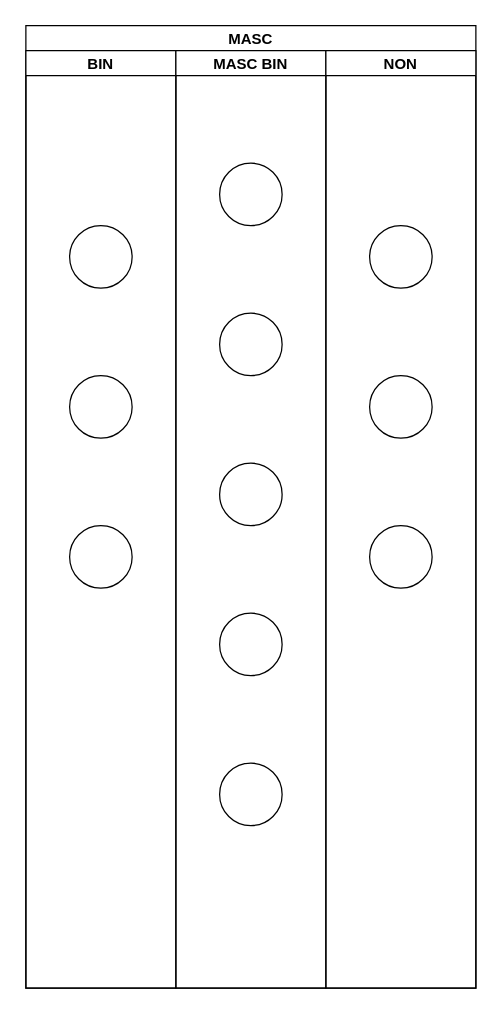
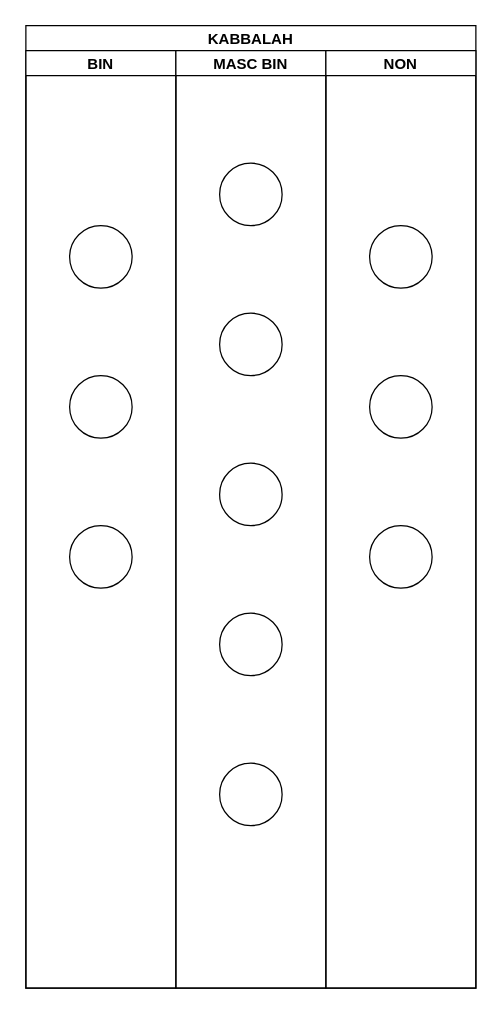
- <mxCell id="2" value="MASC" style="swimlane;childLayout=stackLayout;resizeParent=1;resizeParentMax=0;startSize=20;" vertex="1" parent="1"><mxGeometry x="20" width="360" height="770" as="geometry" y="20" /></mxCell>
+ <mxCell id="2" value="KABBALAH" style="swimlane;childLayout=stackLayout;resizeParent=1;resizeParentMax=0;startSize=20;" vertex="1" parent="1"><mxGeometry x="20" width="360" height="770" as="geometry" y="20" /></mxCell>
